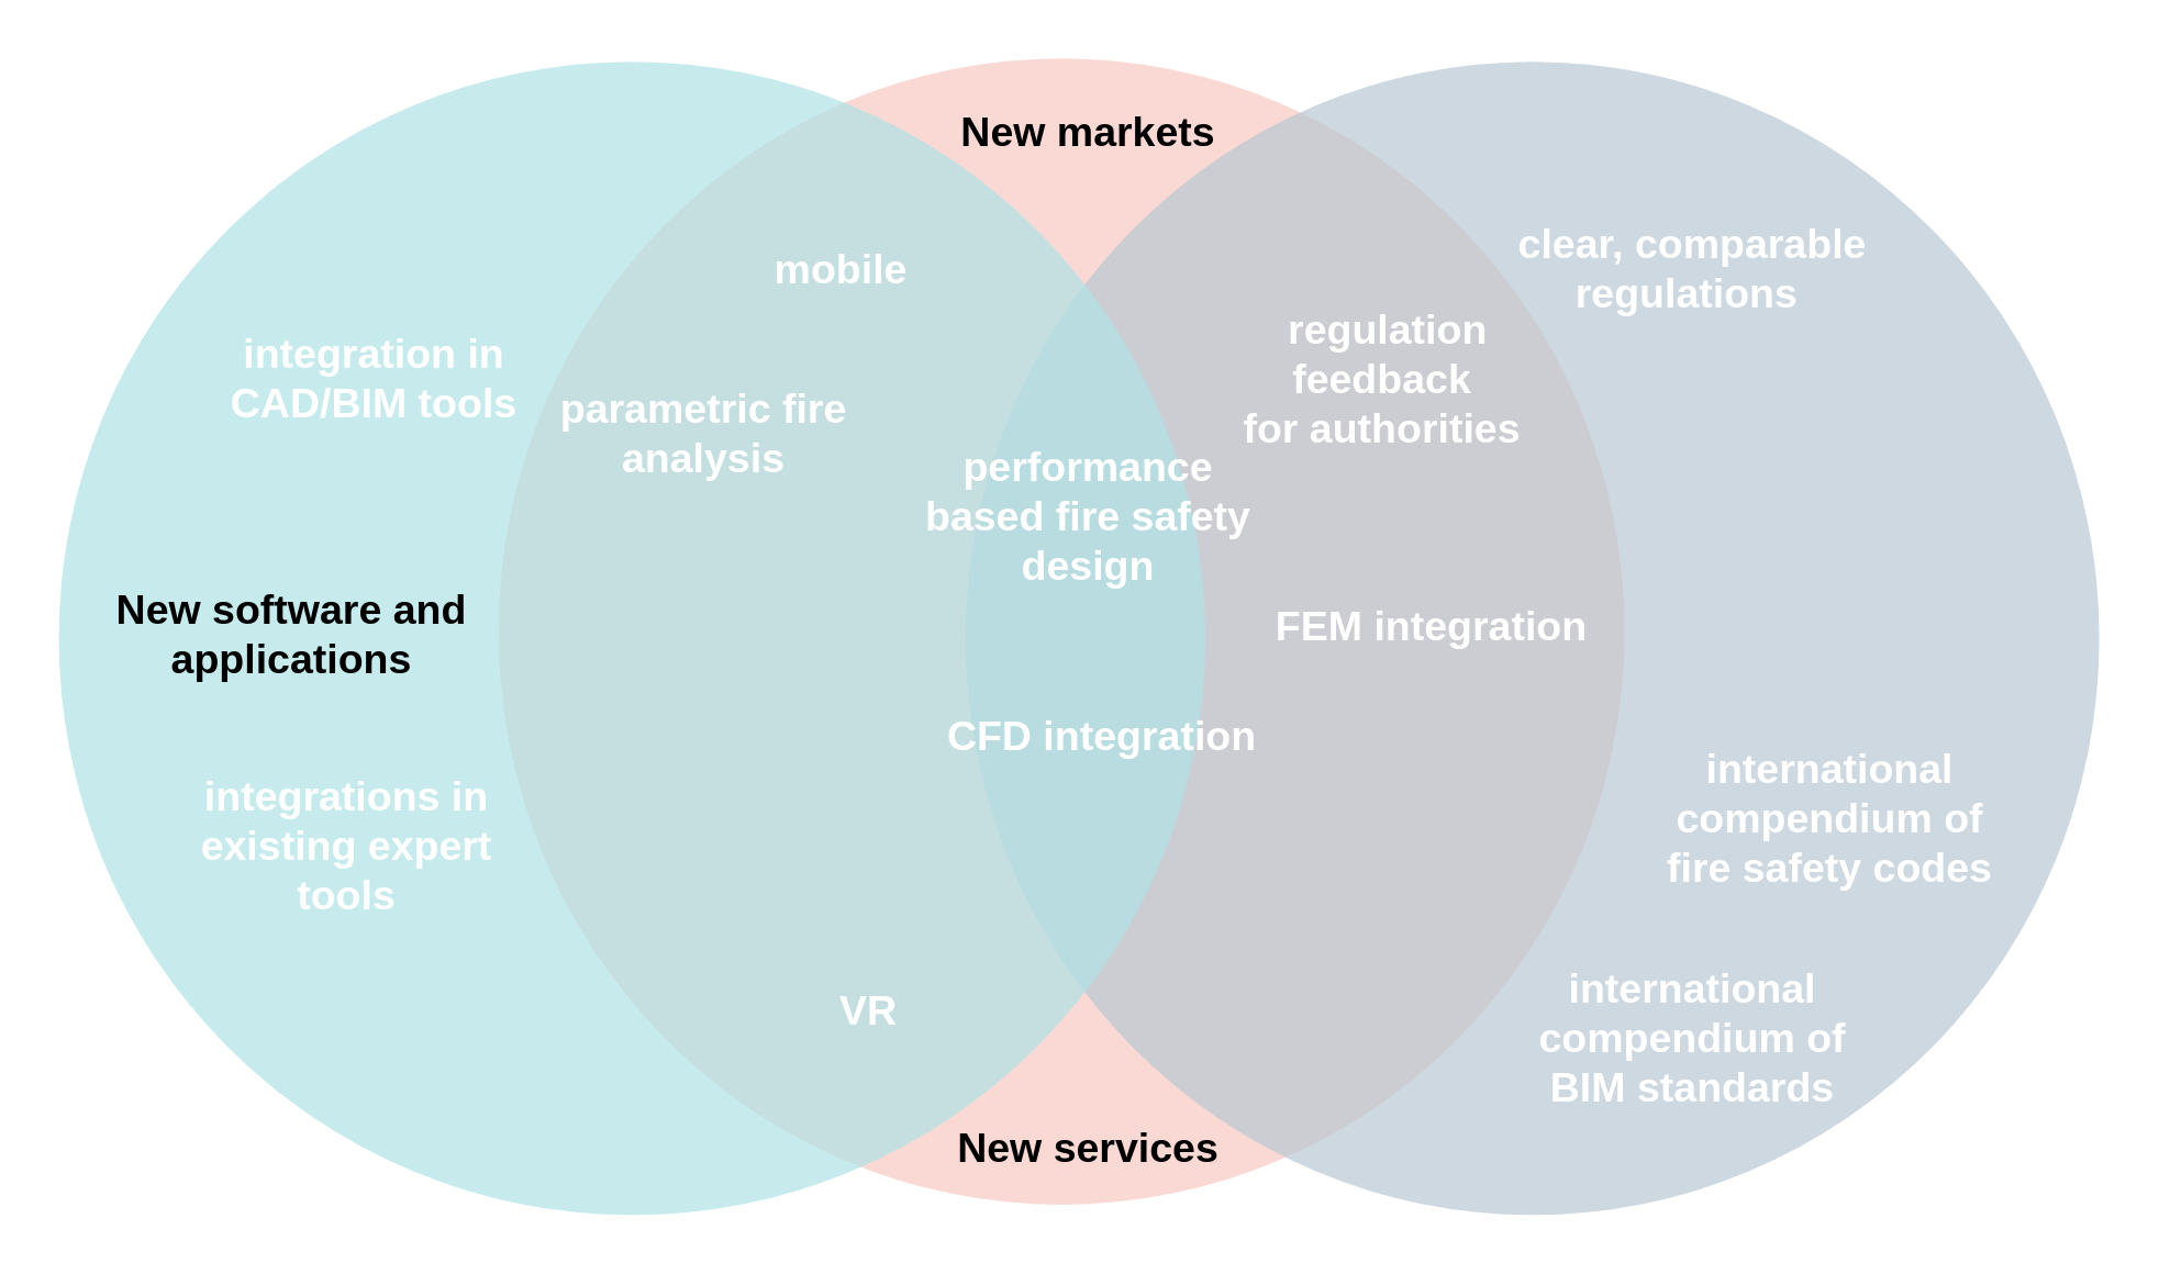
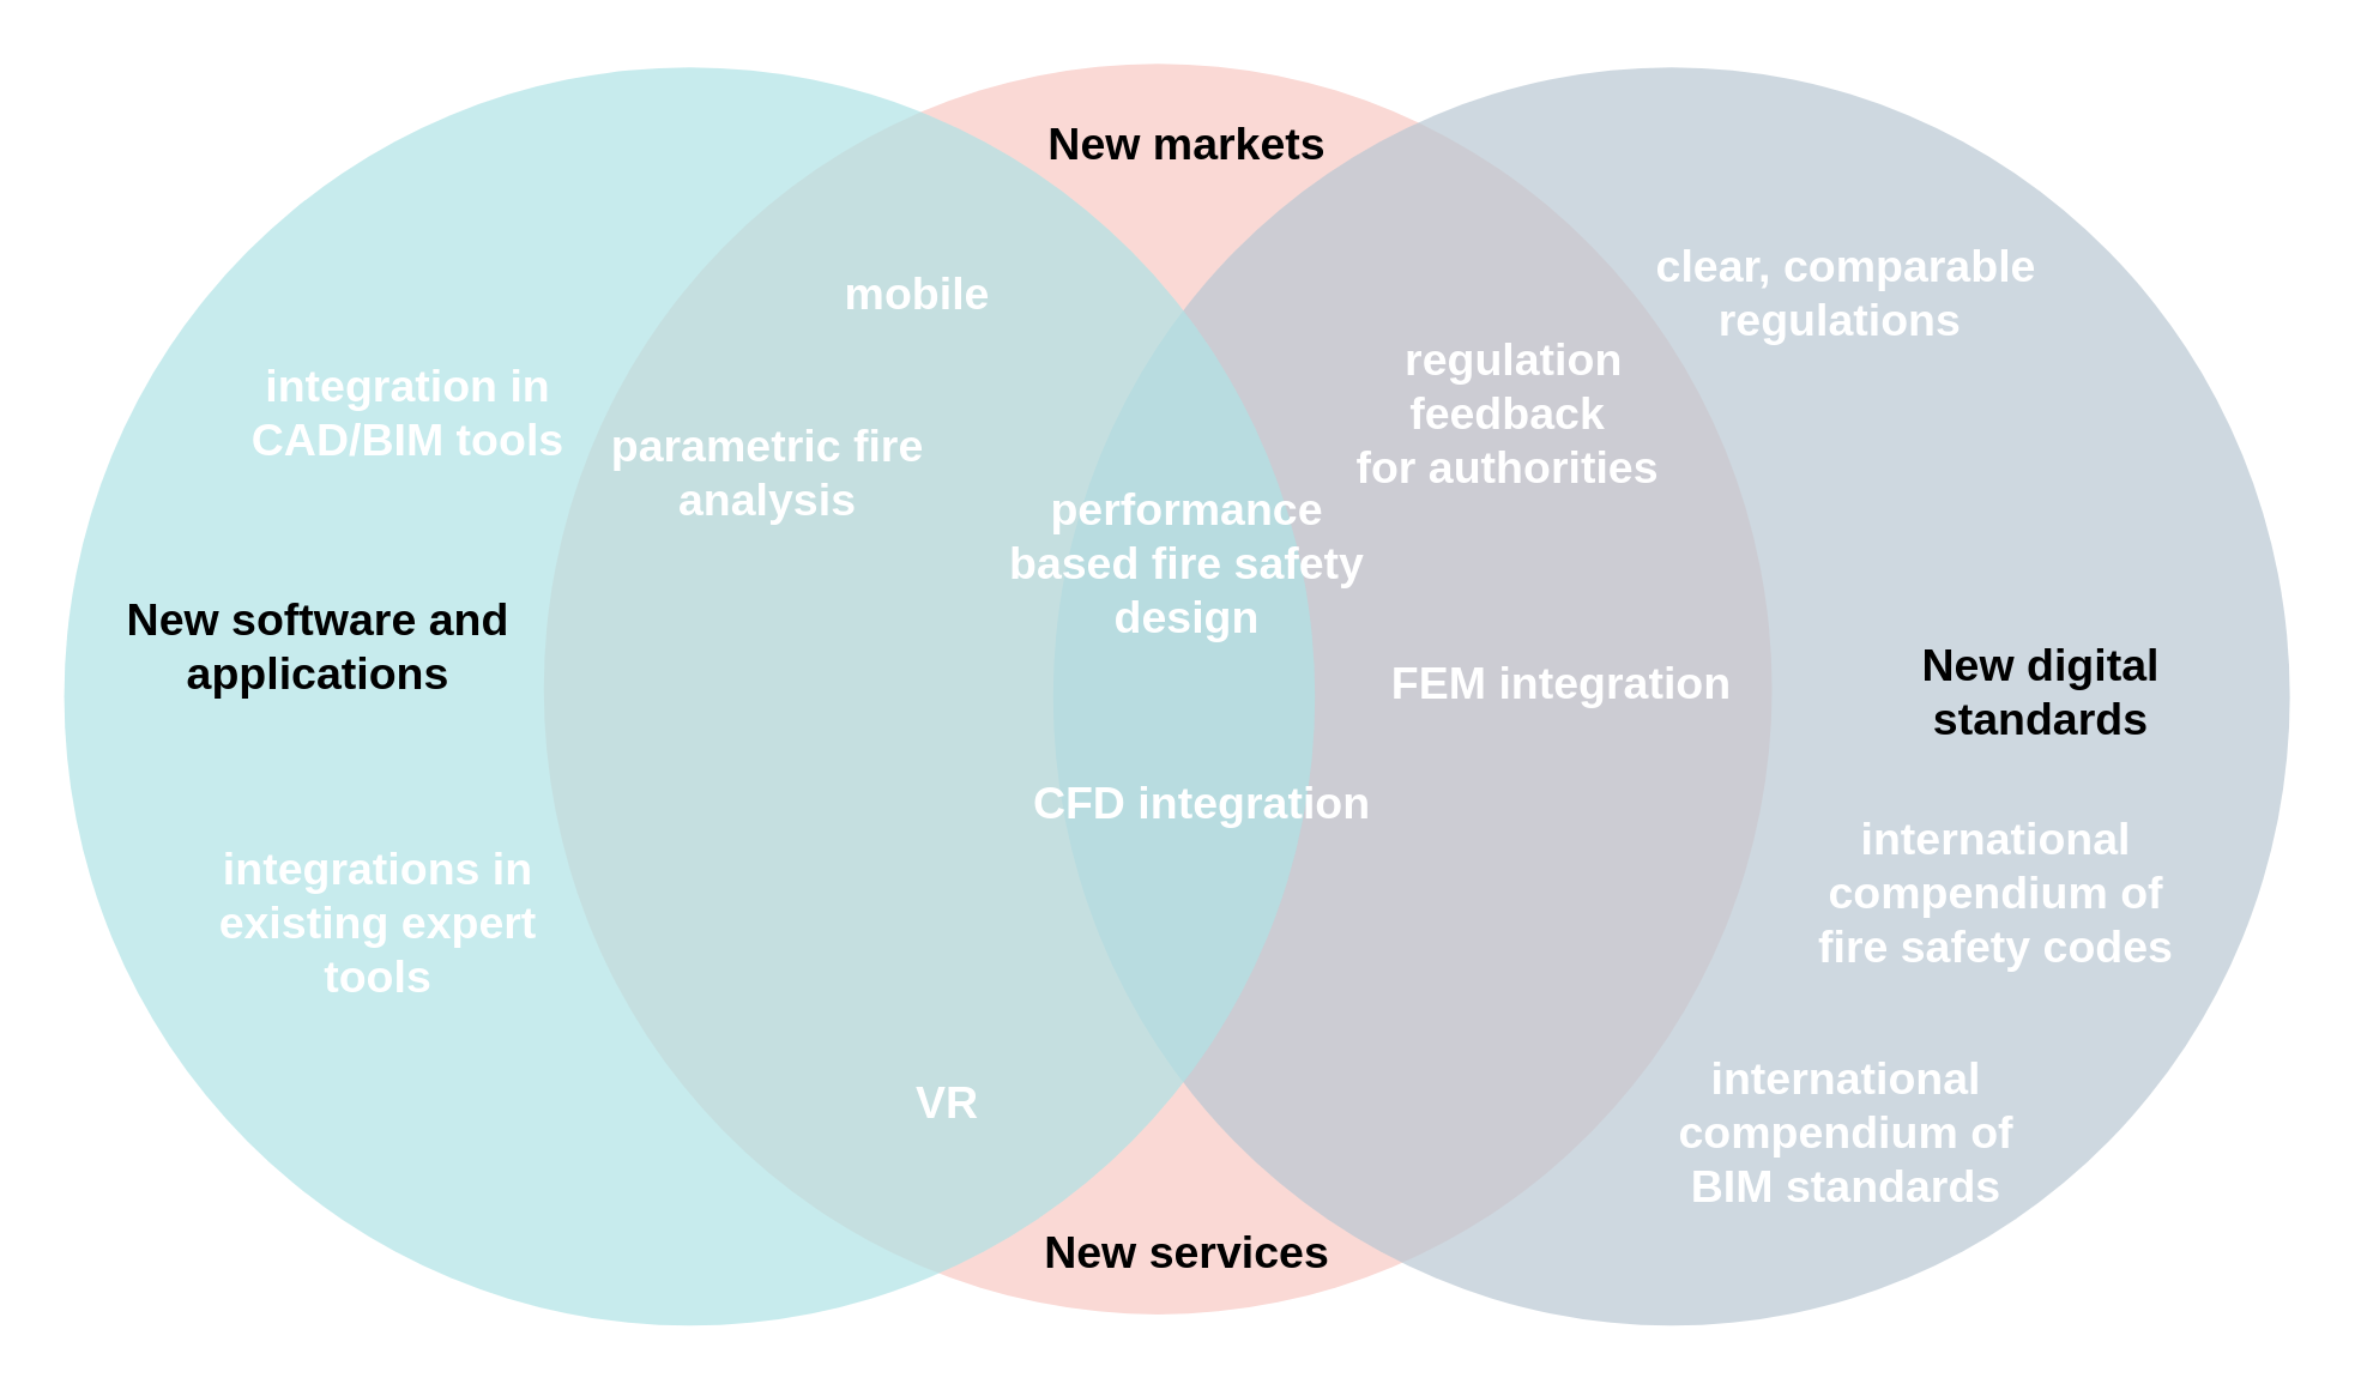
- <mxCell id="7" value="New software and applications" style="rounded=1;whiteSpace=wrap;html=1;arcSize=50;fillColor=none;strokeColor=none;fontStyle=1;fontSize=15;" parent="1" vertex="1"><mxGeometry x="41" y="204.5" width="129.73" height="50" as="geometry" /></mxCell>
+ <mxCell id="7" value="New software and applications" style="rounded=1;whiteSpace=wrap;html=1;arcSize=50;fillColor=none;strokeColor=none;fontStyle=1;fontSize=15;" parent="1" vertex="1"><mxGeometry x="41" y="189.5" width="129.73" height="50" as="geometry" /></mxCell>
+ <mxCell id="5" value="New digital standards" style="rounded=1;whiteSpace=wrap;html=1;arcSize=50;fillColor=none;strokeColor=none;fontStyle=1;fontSize=15;" parent="1" vertex="1"><mxGeometry x="621" y="204.5" width="120" height="50" as="geometry" /></mxCell>
